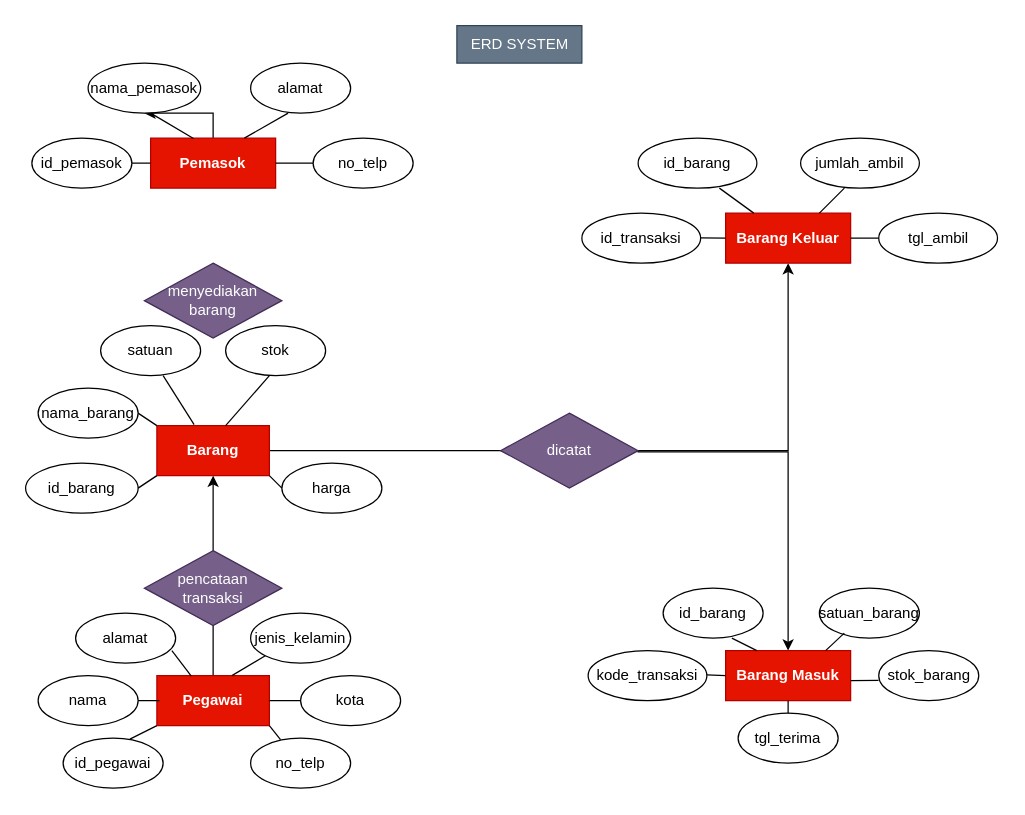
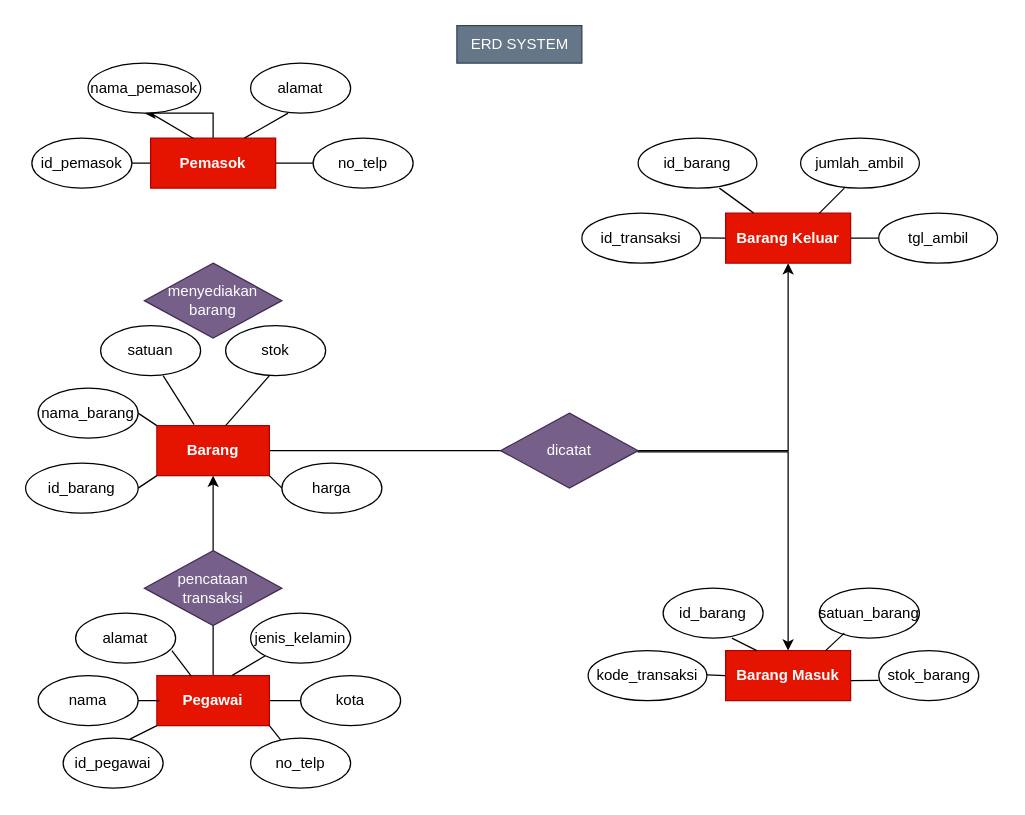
- <mxCell id="63" value="" style="endArrow=none;html=1;rounded=0;exitX=0.5;exitY=0;exitDx=0;exitDy=0;" parent="1" source="26" target="5" edge="1"><mxGeometry width="50" height="50" relative="1" as="geometry"><mxPoint x="640" y="570" as="sourcePoint" /><mxPoint x="662" y="570" as="targetPoint" /></mxGeometry></mxCell>
- <mxCell id="26" value="tgl_terima" style="ellipse;whiteSpace=wrap;html=1;" parent="1" vertex="1"><mxGeometry x="590" y="570" width="80" height="40" as="geometry" /></mxCell>
